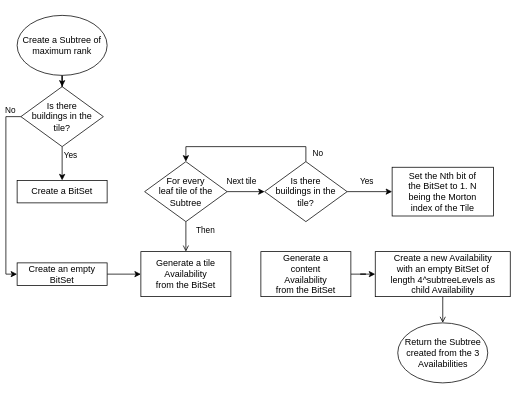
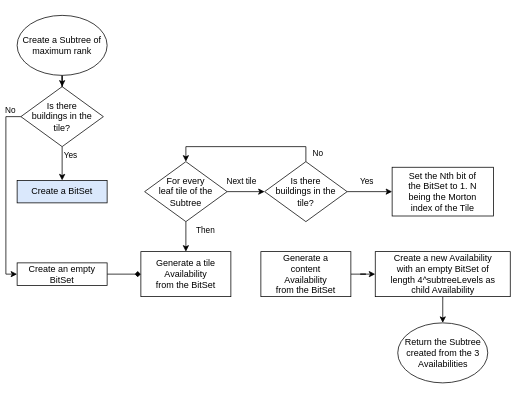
- <mxCell id="9" value="Create a BitSet" style="whiteSpace=wrap;html=1;spacing=15;" parent="1" vertex="1"><mxGeometry x="20" y="240" width="120" height="30" as="geometry" /></mxCell>
+ <mxCell id="9" value="Create a BitSet" style="whiteSpace=wrap;html=1;spacing=15;fillColor=#dae8fc;" parent="1" vertex="1"><mxGeometry x="20" y="240" width="120" height="30" as="geometry" /></mxCell>
- <mxCell id="12" value="" style="edgeStyle=orthogonalEdgeStyle;rounded=0;orthogonalLoop=1;jettySize=auto;html=1;endArrow=open;" parent="1" source="14" target="21" edge="1"><mxGeometry relative="1" as="geometry" /></mxCell>
+ <mxCell id="12" value="" style="edgeStyle=orthogonalEdgeStyle;rounded=0;orthogonalLoop=1;jettySize=auto;html=1;" parent="1" source="14" target="21" edge="1"><mxGeometry relative="1" as="geometry" /></mxCell>
- <mxCell id="26" style="edgeStyle=orthogonalEdgeStyle;rounded=0;orthogonalLoop=1;jettySize=auto;html=1;exitX=1;exitY=0.5;exitDx=0;exitDy=0;entryX=0;entryY=0.5;entryDx=0;entryDy=0;" parent="1" source="27" target="21" edge="1"><mxGeometry relative="1" as="geometry" /></mxCell>
+ <mxCell id="26" style="edgeStyle=orthogonalEdgeStyle;rounded=0;orthogonalLoop=1;jettySize=auto;html=1;exitX=1;exitY=0.5;exitDx=0;exitDy=0;entryX=0;entryY=0.5;entryDx=0;entryDy=0;endArrow=diamond;" parent="1" source="27" target="21" edge="1"><mxGeometry relative="1" as="geometry" /></mxCell>
- <mxCell id="24" style="edgeStyle=orthogonalEdgeStyle;rounded=0;orthogonalLoop=1;jettySize=auto;html=1;exitX=0.5;exitY=1;exitDx=0;exitDy=0;entryX=0.5;entryY=0;entryDx=0;entryDy=0;endArrow=open;" parent="1" source="25" target="28" edge="1"><mxGeometry relative="1" as="geometry" /></mxCell>
+ <mxCell id="24" style="edgeStyle=orthogonalEdgeStyle;rounded=0;orthogonalLoop=1;jettySize=auto;html=1;exitX=0.5;exitY=1;exitDx=0;exitDy=0;entryX=0.5;entryY=0;entryDx=0;entryDy=0;" parent="1" source="25" target="28" edge="1"><mxGeometry relative="1" as="geometry" /></mxCell>
